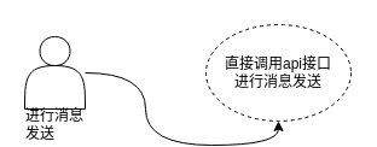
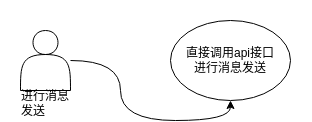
- <mxCell id="4" value="直接调用api接口&lt;br&gt;进行消息发送" style="ellipse;whiteSpace=wrap;html=1;dashed=1;" vertex="1" parent="1"><mxGeometry x="170" y="20" width="120" height="80" as="geometry" /></mxCell>
+ <mxCell id="4" value="直接调用api接口&lt;br&gt;进行消息发送" style="ellipse;whiteSpace=wrap;html=1;" vertex="1" parent="1"><mxGeometry x="170" y="20" width="120" height="80" as="geometry" /></mxCell>
